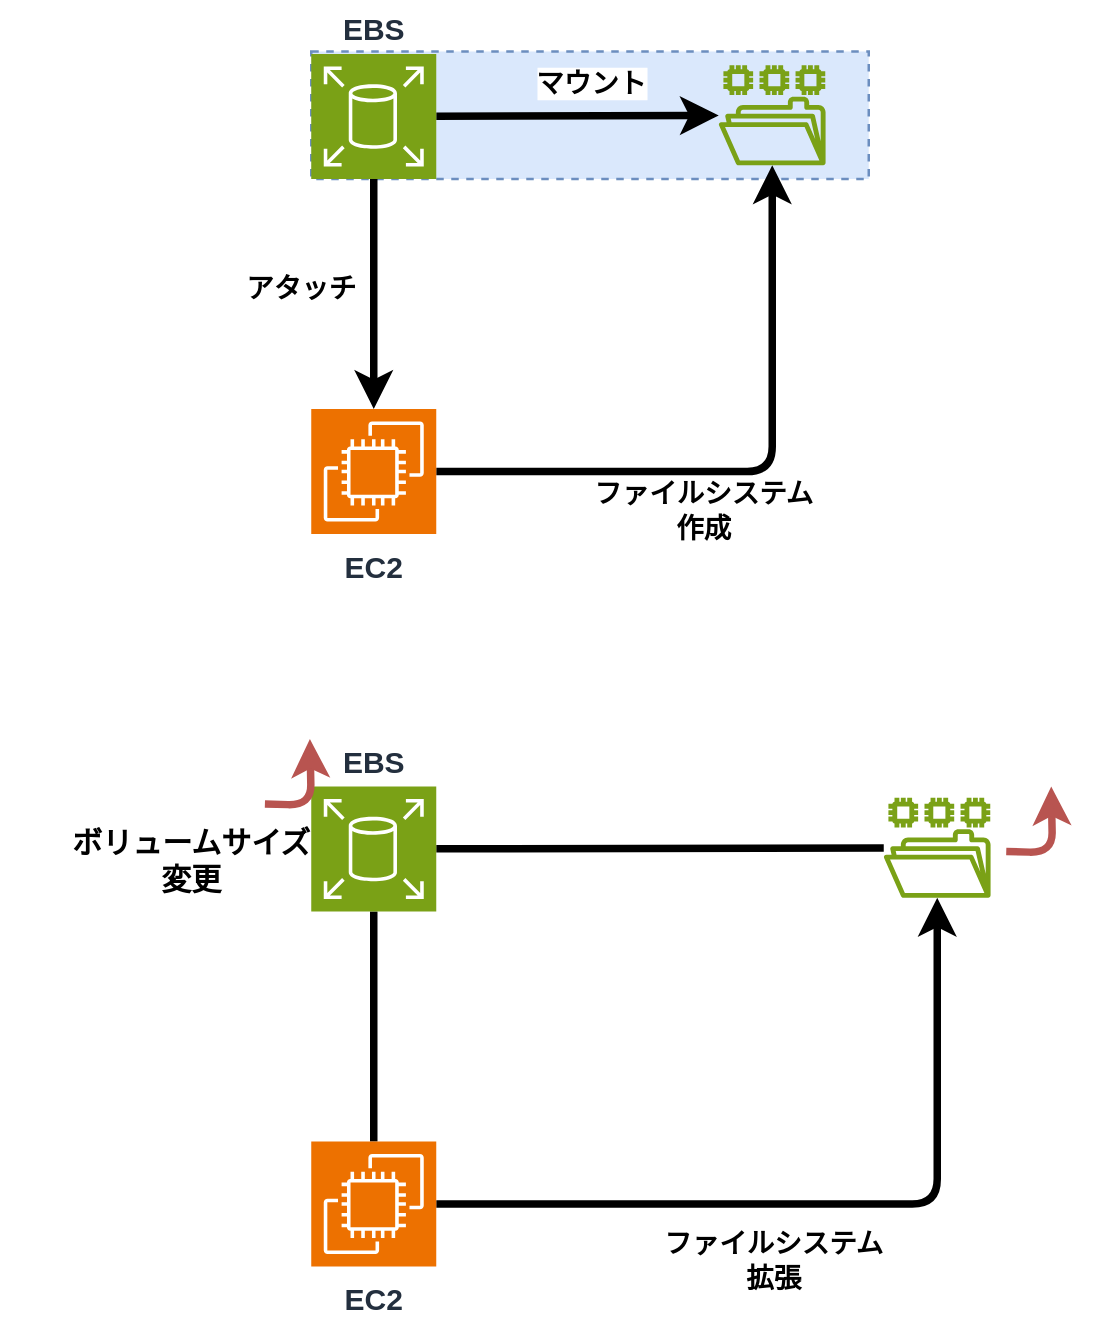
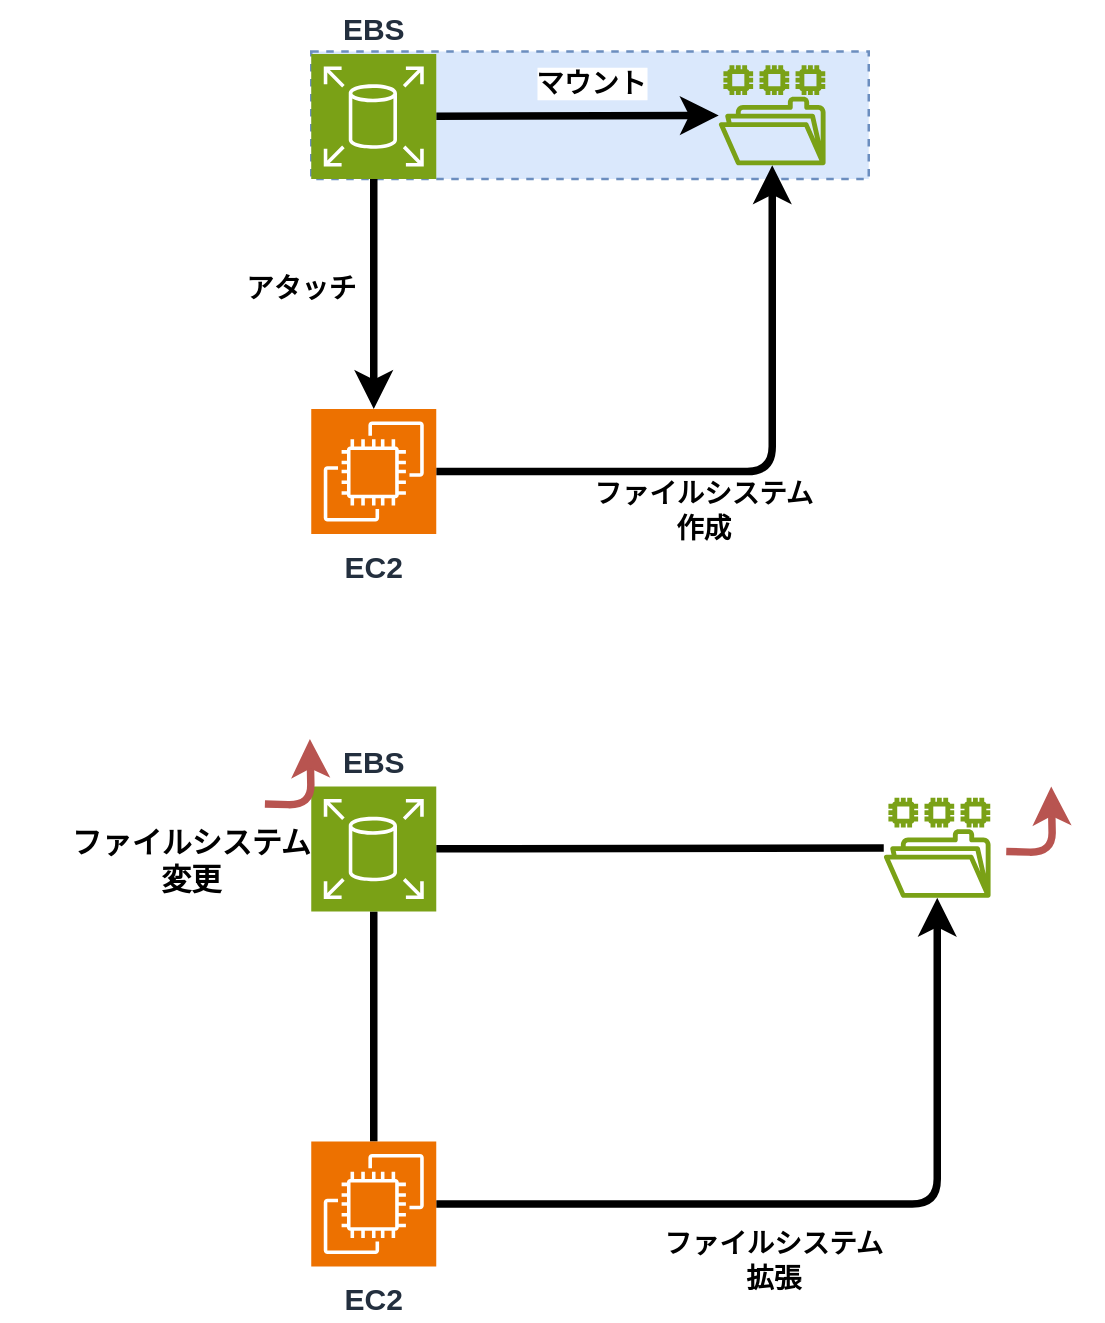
- <mxCell id="20" value="&lt;span&gt;ボリュームサイズ&lt;/span&gt;&lt;div&gt;&lt;span&gt;変更&lt;/span&gt;&lt;/div&gt;" style="text;html=1;align=center;verticalAlign=middle;resizable=0;points=[];autosize=1;strokeColor=none;fillColor=none;fontStyle=1" vertex="1" parent="1"><mxGeometry x="20" y="323" width="112" height="41" as="geometry" /></mxCell>
+ <mxCell id="20" value="&lt;span&gt;ファイルシステム&lt;/span&gt;&lt;div&gt;&lt;span&gt;変更&lt;/span&gt;&lt;/div&gt;" style="text;html=1;align=center;verticalAlign=middle;resizable=0;points=[];autosize=1;strokeColor=none;fillColor=none;fontStyle=1" vertex="1" parent="1"><mxGeometry x="20" y="323" width="112" height="41" as="geometry" /></mxCell>
